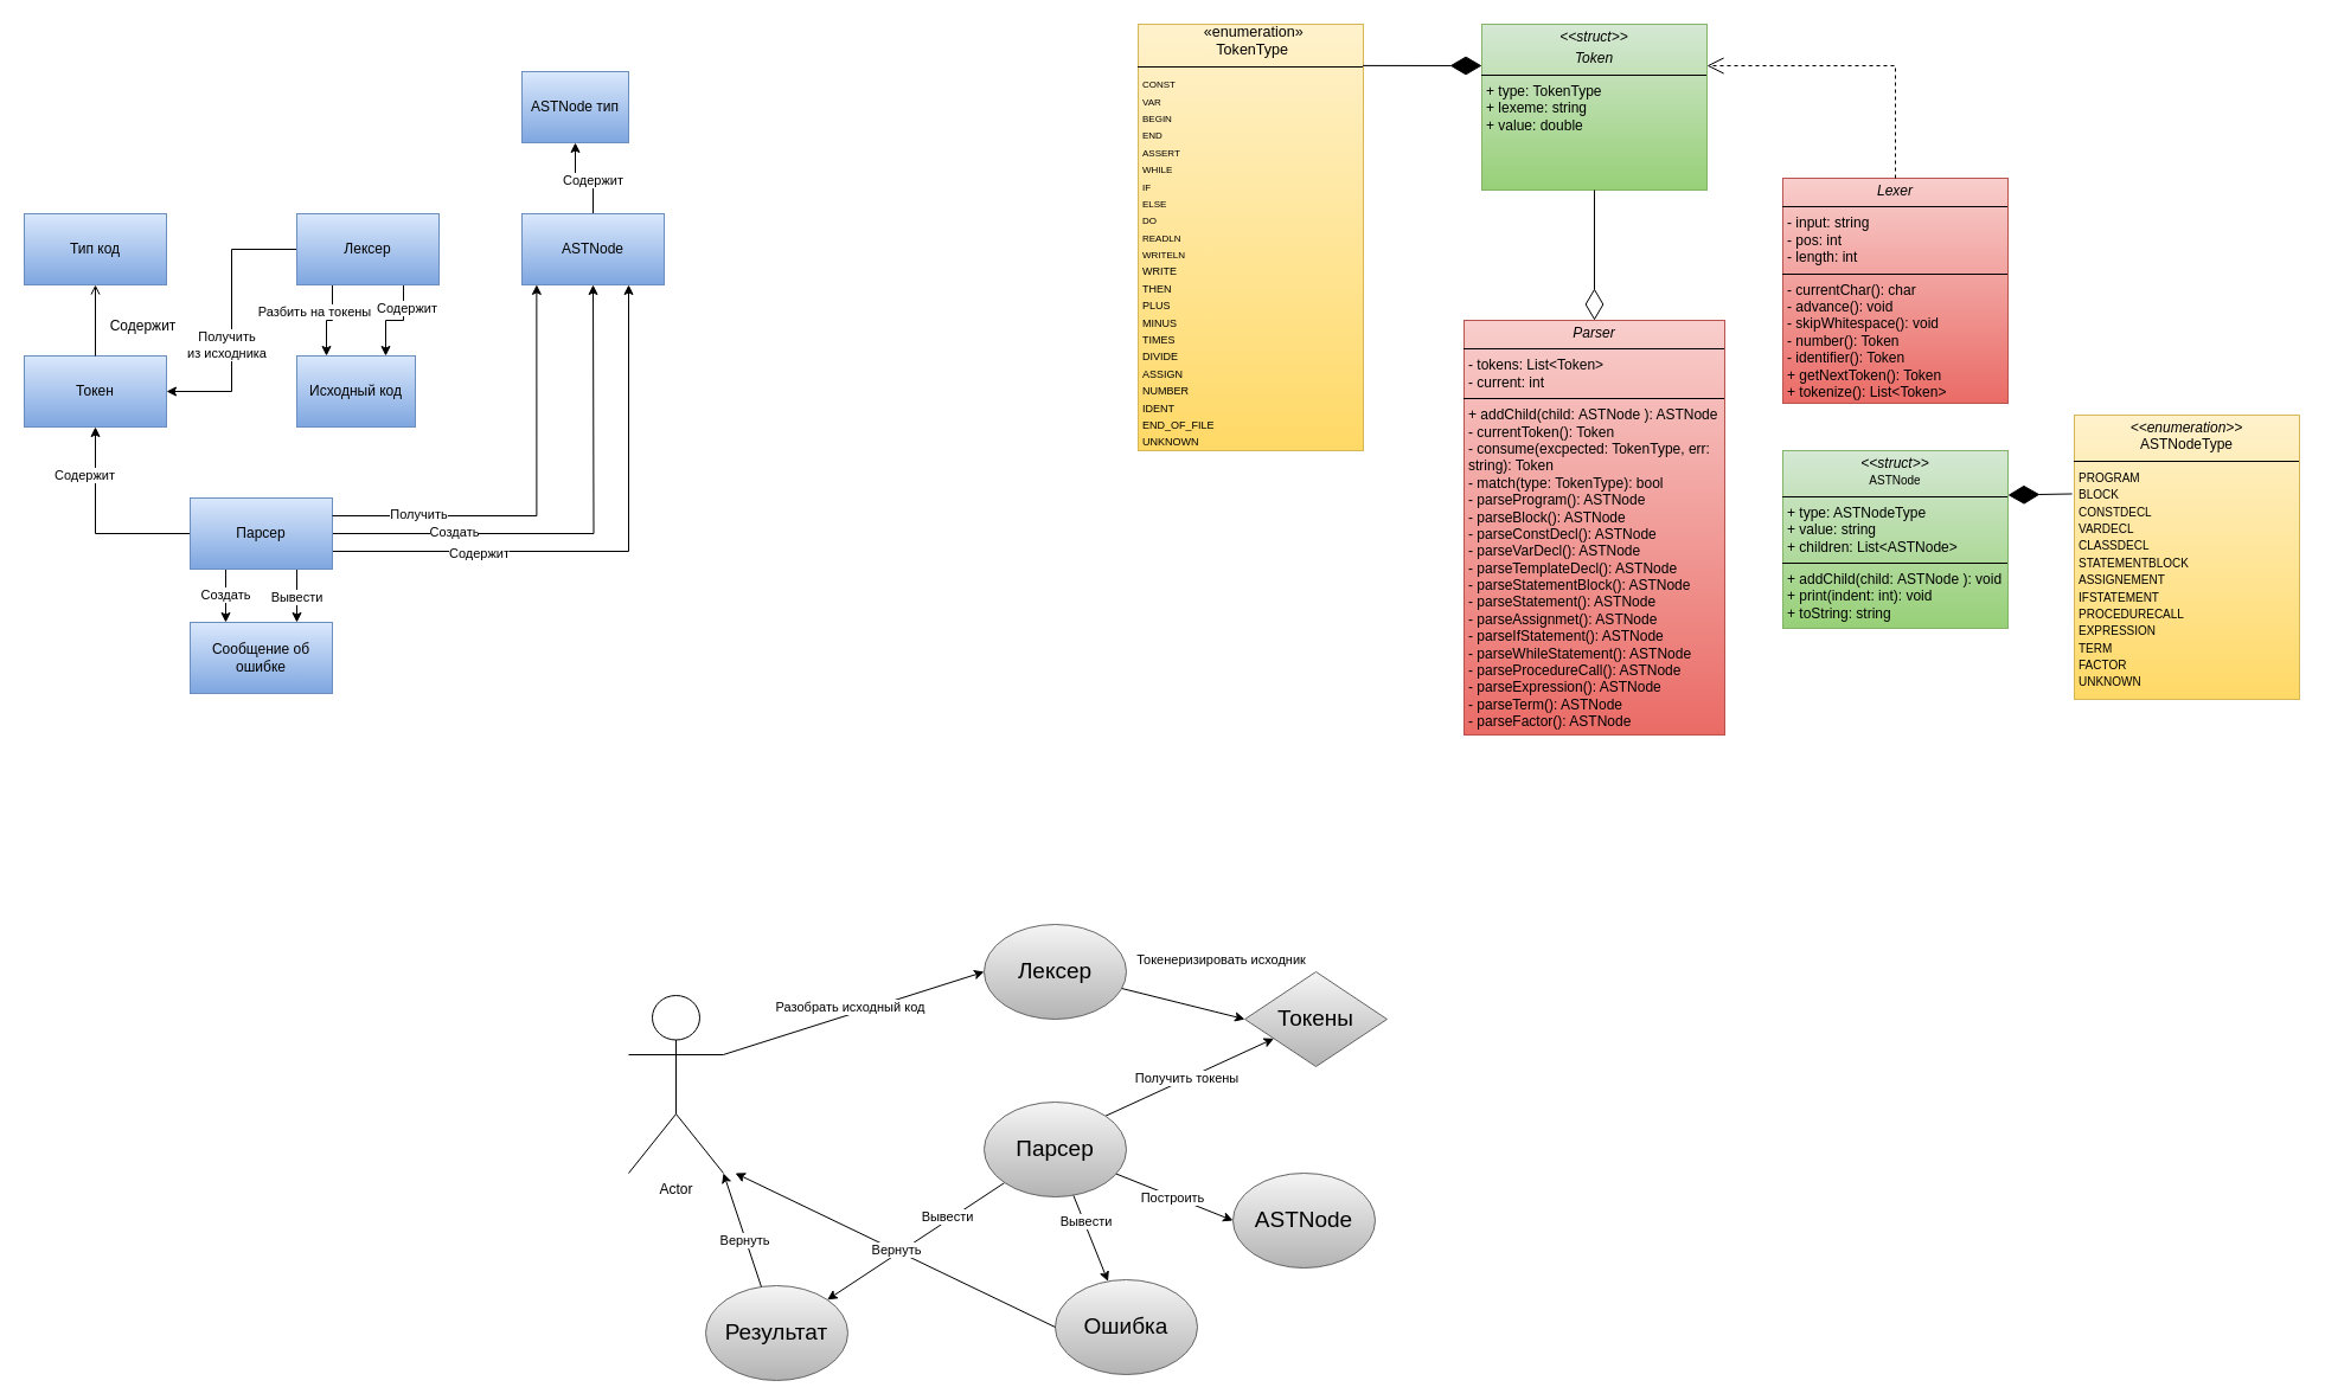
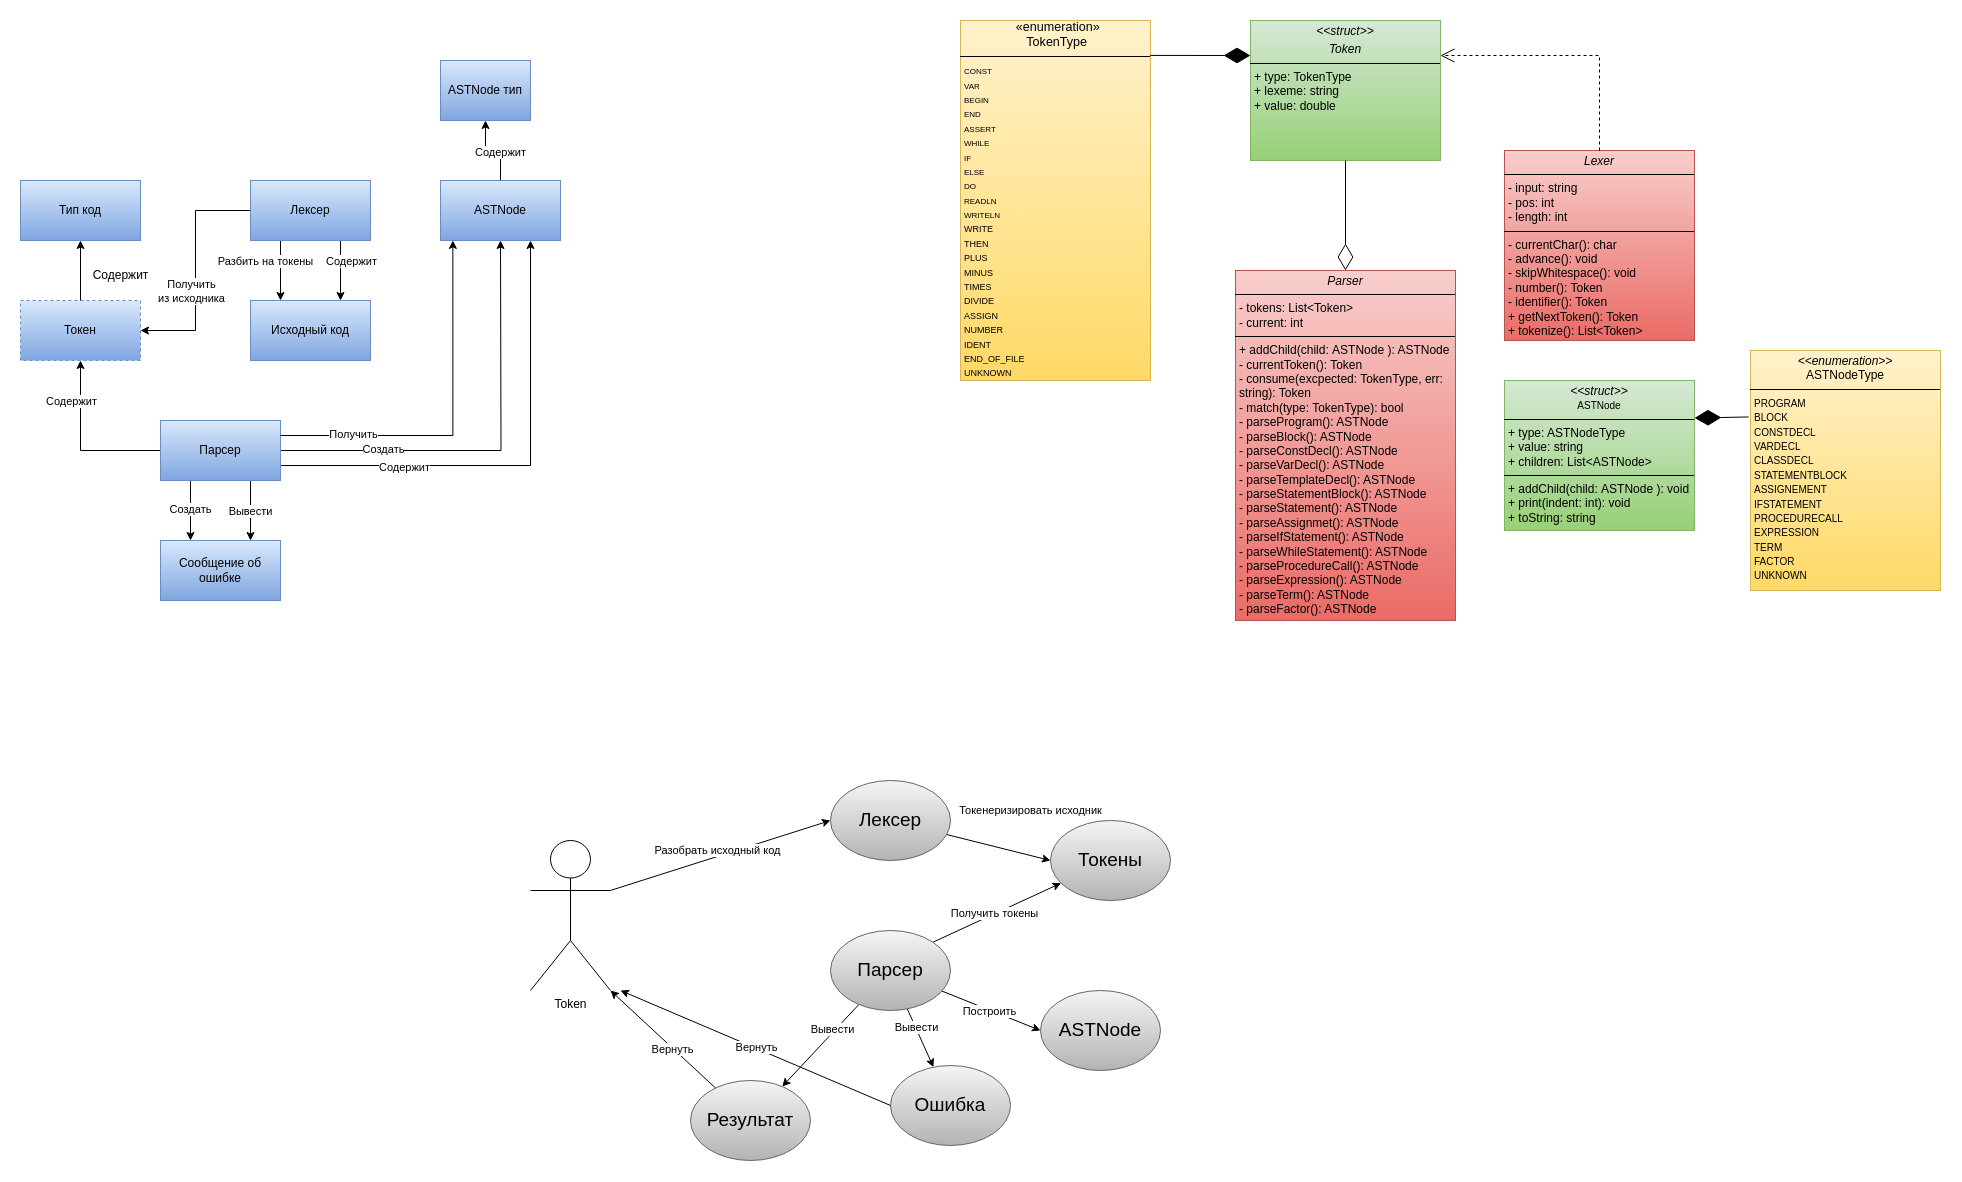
- <mxCell id="4" value="" style="endArrow=open;html=1;rounded=0;exitX=0.5;exitY=0;exitDx=0;exitDy=0;entryX=0.5;entryY=1;entryDx=0;entryDy=0;" edge="1" parent="1" source="3" target="2"><mxGeometry width="50" height="50" relative="1" as="geometry"><mxPoint x="-100" y="310" as="sourcePoint" /><mxPoint x="-50" y="260" as="targetPoint" /></mxGeometry></mxCell>
+ <mxCell id="4" value="" style="endArrow=classic;html=1;rounded=0;exitX=0.5;exitY=0;exitDx=0;exitDy=0;entryX=0.5;entryY=1;entryDx=0;entryDy=0;" edge="1" parent="1" source="3" target="2"><mxGeometry width="50" height="50" relative="1" as="geometry"><mxPoint x="-100" y="310" as="sourcePoint" /><mxPoint x="-50" y="260" as="targetPoint" /></mxGeometry></mxCell>
- <mxCell id="3" value="Токен" style="rounded=0;whiteSpace=wrap;html=1;fillColor=#dae8fc;gradientColor=#7ea6e0;strokeColor=#6c8ebf;" vertex="1" parent="1"><mxGeometry x="20" y="300" width="120" height="60" as="geometry" /></mxCell>
+ <mxCell id="3" value="Токен" style="rounded=0;whiteSpace=wrap;html=1;fillColor=#dae8fc;gradientColor=#7ea6e0;strokeColor=#6c8ebf;dashed=1;" vertex="1" parent="1"><mxGeometry x="20" y="300" width="120" height="60" as="geometry" /></mxCell>
- <mxCell id="13" value="Исходный код" style="rounded=0;whiteSpace=wrap;html=1;fillColor=#dae8fc;gradientColor=#7ea6e0;strokeColor=#6c8ebf;" vertex="1" parent="1"><mxGeometry x="250" y="300" width="100" height="60" as="geometry" /></mxCell>
+ <mxCell id="13" value="Исходный код" style="rounded=0;whiteSpace=wrap;html=1;fillColor=#dae8fc;gradientColor=#7ea6e0;strokeColor=#6c8ebf;" vertex="1" parent="1"><mxGeometry x="250" y="300" width="120" height="60" as="geometry" /></mxCell>
- <mxCell id="30" value="Сообщение об ошибке" style="rounded=0;whiteSpace=wrap;html=1;fillColor=#dae8fc;gradientColor=#7ea6e0;strokeColor=#6c8ebf;" vertex="1" parent="1"><mxGeometry x="160" y="525" width="120" height="60" as="geometry" /></mxCell>
+ <mxCell id="30" value="Сообщение об ошибке" style="rounded=0;whiteSpace=wrap;html=1;fillColor=#dae8fc;gradientColor=#7ea6e0;strokeColor=#6c8ebf;" vertex="1" parent="1"><mxGeometry x="160" y="540" width="120" height="60" as="geometry" /></mxCell>
- <mxCell id="57" value="&lt;span style=&quot;font-size: 19px;&quot;&gt;Токены&lt;/span&gt;" style="rhombus;whiteSpace=wrap;html=1;fillColor=#f5f5f5;gradientColor=#b3b3b3;strokeColor=#666666;" vertex="1" parent="1"><mxGeometry x="1050" y="820" width="120" height="80" as="geometry" /></mxCell>
+ <mxCell id="57" value="&lt;span style=&quot;font-size: 19px;&quot;&gt;Токены&lt;/span&gt;" style="ellipse;whiteSpace=wrap;html=1;fillColor=#f5f5f5;gradientColor=#b3b3b3;strokeColor=#666666;" vertex="1" parent="1"><mxGeometry x="1050" y="820" width="120" height="80" as="geometry" /></mxCell>
- <mxCell id="44" value="Actor" style="shape=umlActor;verticalLabelPosition=bottom;verticalAlign=top;html=1;strokeColor=#000000;" vertex="1" parent="1"><mxGeometry x="530" y="840" width="80" height="150" as="geometry" /></mxCell>
+ <mxCell id="44" value="Token" style="shape=umlActor;verticalLabelPosition=bottom;verticalAlign=top;html=1;strokeColor=#000000;" vertex="1" parent="1"><mxGeometry x="530" y="840" width="80" height="150" as="geometry" /></mxCell>
- <mxCell id="60" value="&lt;font style=&quot;font-size: 19px;&quot;&gt;Ошибка&lt;/font&gt;" style="ellipse;whiteSpace=wrap;html=1;fillColor=#f5f5f5;gradientColor=#b3b3b3;strokeColor=#666666;" vertex="1" parent="1"><mxGeometry x="890" y="1080" width="120" height="80" as="geometry" /></mxCell>
+ <mxCell id="60" value="&lt;font style=&quot;font-size: 19px;&quot;&gt;Ошибка&lt;/font&gt;" style="ellipse;whiteSpace=wrap;html=1;fillColor=#f5f5f5;gradientColor=#b3b3b3;strokeColor=#666666;" vertex="1" parent="1"><mxGeometry x="890" y="1065" width="120" height="80" as="geometry" /></mxCell>
- <mxCell id="59" value="&lt;font style=&quot;font-size: 19px;&quot;&gt;Результат&lt;/font&gt;" style="ellipse;whiteSpace=wrap;html=1;fillColor=#f5f5f5;gradientColor=#b3b3b3;strokeColor=#666666;" vertex="1" parent="1"><mxGeometry x="595" y="1085" width="120" height="80" as="geometry" /></mxCell>
+ <mxCell id="59" value="&lt;font style=&quot;font-size: 19px;&quot;&gt;Результат&lt;/font&gt;" style="ellipse;whiteSpace=wrap;html=1;fillColor=#f5f5f5;gradientColor=#b3b3b3;strokeColor=#666666;" vertex="1" parent="1"><mxGeometry x="690" y="1080" width="120" height="80" as="geometry" /></mxCell>
